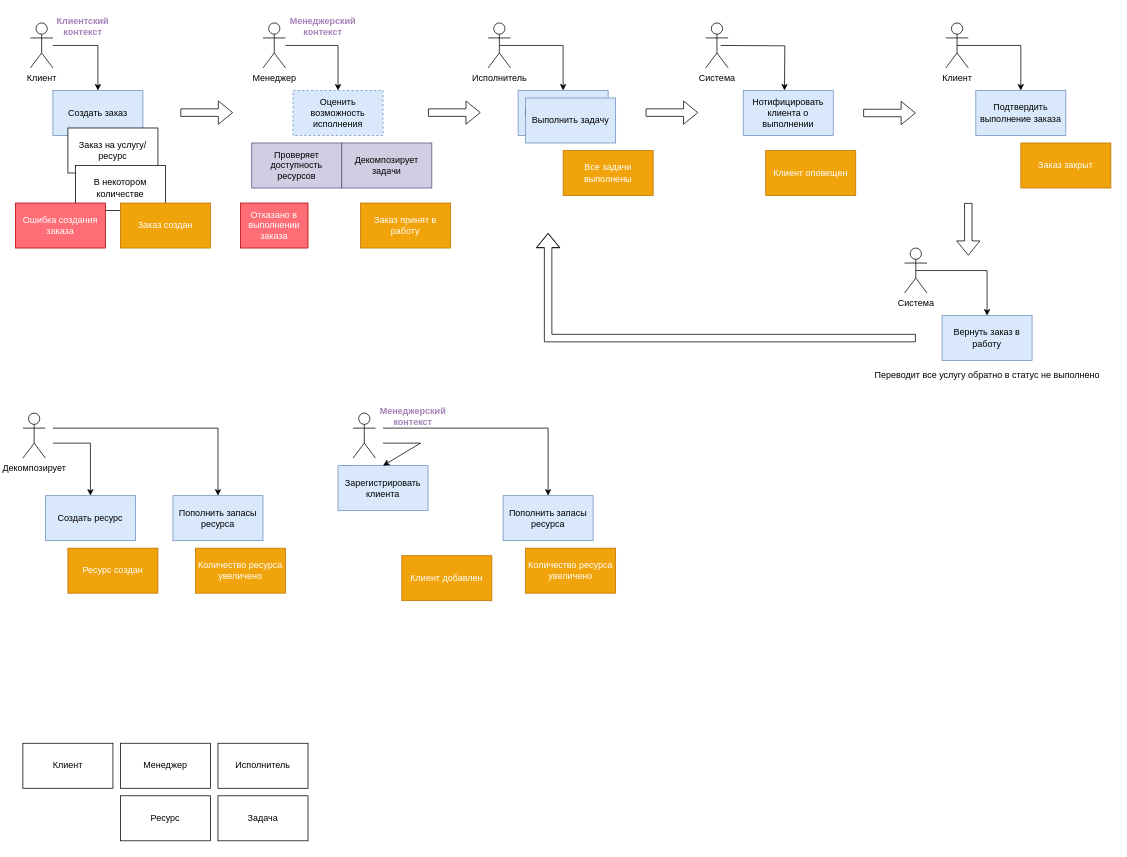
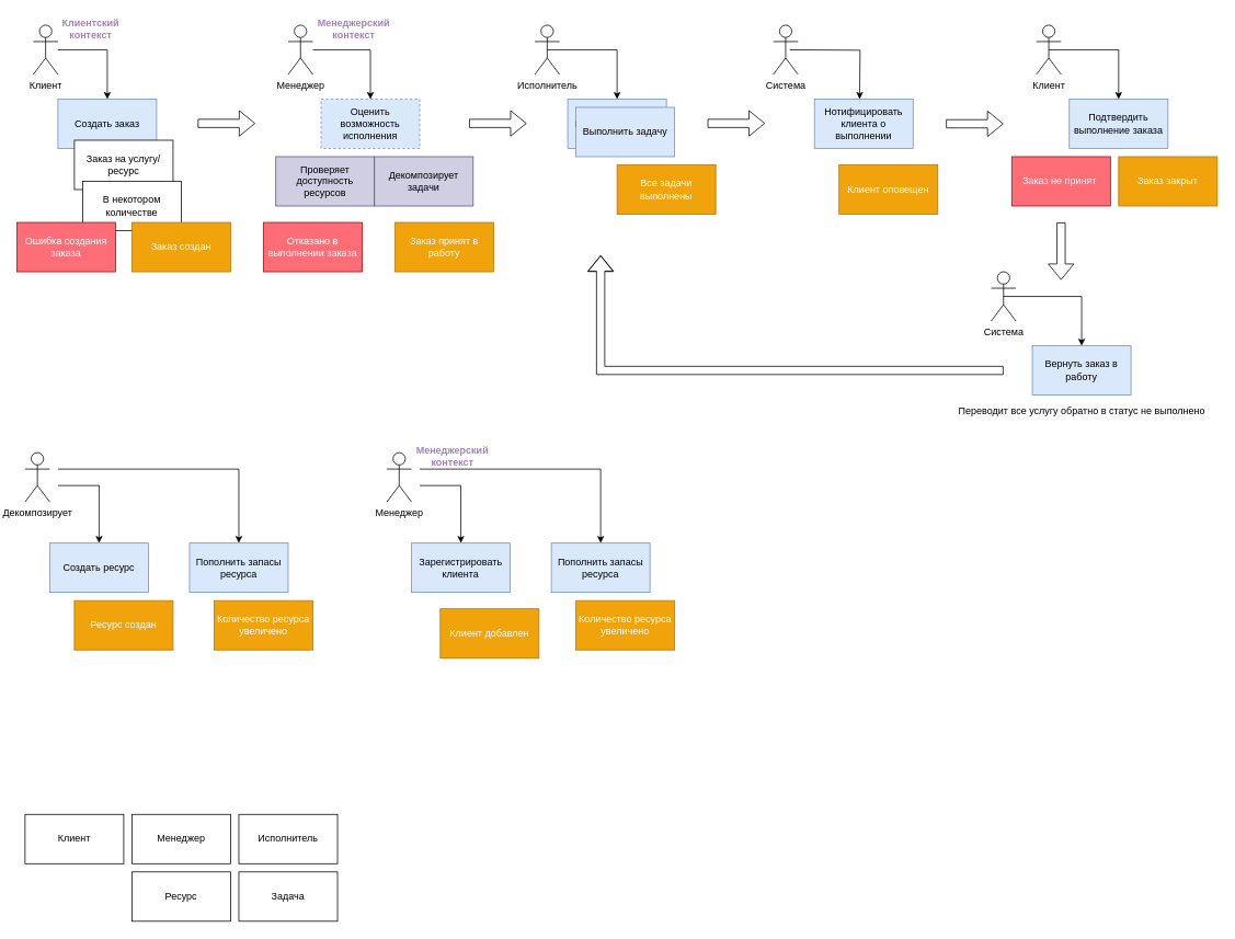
+ <mxCell id="24" value="Заказ не принят&amp;nbsp;" style="rounded=0;whiteSpace=wrap;html=1;fillColor=#FF6E77;strokeColor=#B20000;fontColor=#ffffff;" vertex="1" parent="1"><mxGeometry x="1230" y="190" width="120" height="60" as="geometry" /></mxCell>
- <mxCell id="11" value="Отказано в выполнении заказа" style="rounded=0;whiteSpace=wrap;html=1;fillColor=#FF6E77;strokeColor=#B20000;fontColor=#ffffff;" vertex="1" parent="1"><mxGeometry x="320" y="270" width="90" height="60" as="geometry" /></mxCell>
+ <mxCell id="11" value="Отказано в выполнении заказа" style="rounded=0;whiteSpace=wrap;html=1;fillColor=#FF6E77;strokeColor=#B20000;fontColor=#ffffff;" vertex="1" parent="1"><mxGeometry x="320" y="270" width="120" height="60" as="geometry" /></mxCell>
- <mxCell id="53" value="Зарегистрировать клиента" style="rounded=0;whiteSpace=wrap;html=1;fillColor=#dae8fc;strokeColor=#6c8ebf;" vertex="1" parent="1"><mxGeometry x="450" y="620" width="120" height="60" as="geometry" /></mxCell>
+ <mxCell id="53" value="Зарегистрировать клиента" style="rounded=0;whiteSpace=wrap;html=1;fillColor=#dae8fc;strokeColor=#6c8ebf;" vertex="1" parent="1"><mxGeometry x="500" y="660" width="120" height="60" as="geometry" /></mxCell>
